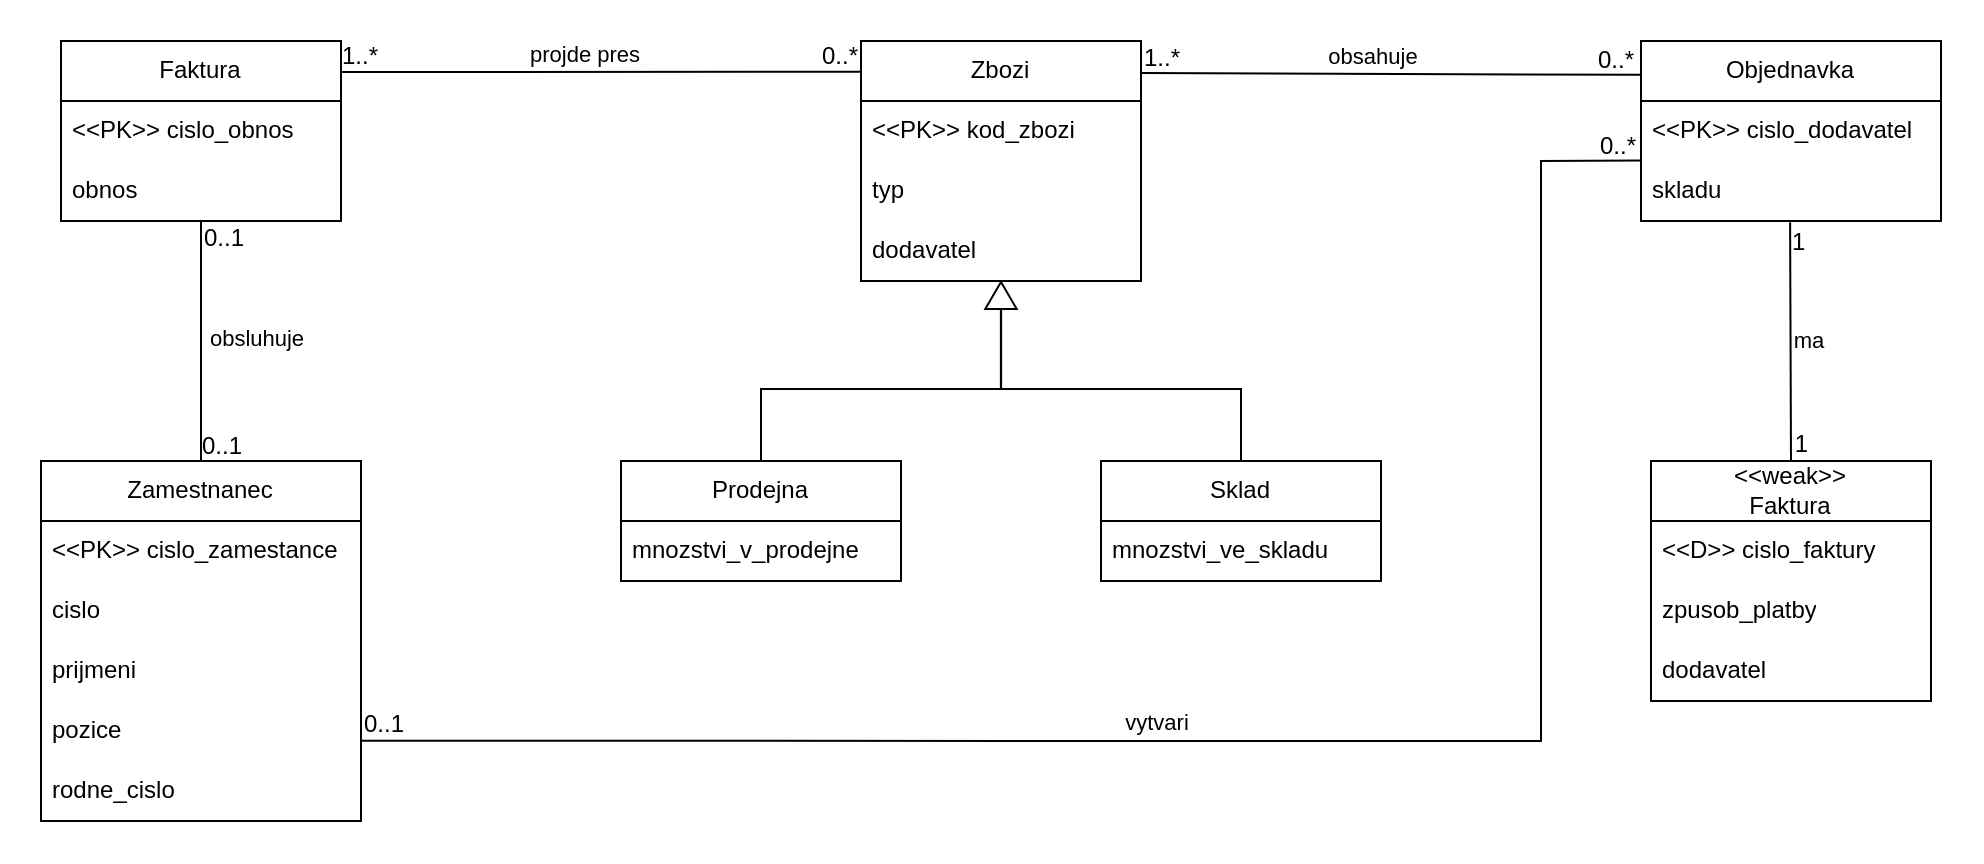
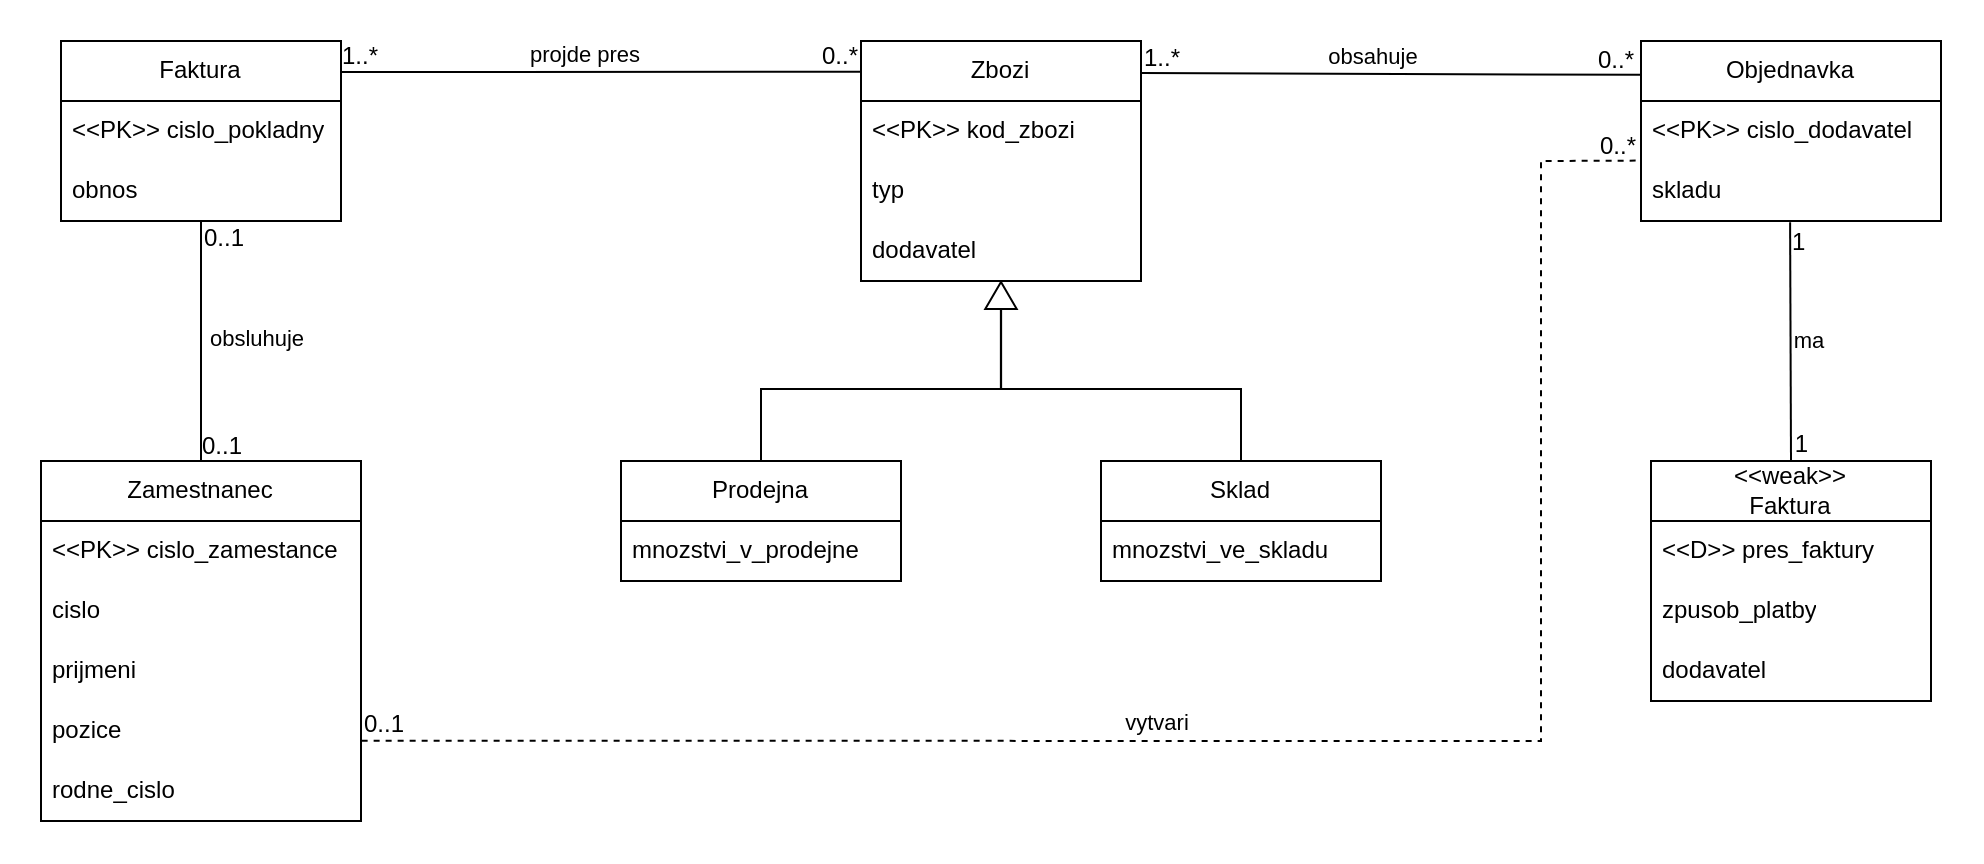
- <mxCell id="14" value="&amp;lt;&amp;lt;PK&amp;gt;&amp;gt; cislo_obnos" style="text;strokeColor=none;fillColor=none;align=left;verticalAlign=middle;spacingLeft=4;spacingRight=4;overflow=hidden;points=[[0,0.5],[1,0.5]];portConstraint=eastwest;rotatable=0;whiteSpace=wrap;html=1;" vertex="1" parent="13"><mxGeometry y="30" width="140" height="30" as="geometry" /></mxCell>
+ <mxCell id="14" value="&amp;lt;&amp;lt;PK&amp;gt;&amp;gt; cislo_pokladny" style="text;strokeColor=none;fillColor=none;align=left;verticalAlign=middle;spacingLeft=4;spacingRight=4;overflow=hidden;points=[[0,0.5],[1,0.5]];portConstraint=eastwest;rotatable=0;whiteSpace=wrap;html=1;" vertex="1" parent="13"><mxGeometry y="30" width="140" height="30" as="geometry" /></mxCell>
- <mxCell id="26" value="&amp;lt;&amp;lt;D&amp;gt;&amp;gt; cislo_faktury" style="text;strokeColor=none;fillColor=none;align=left;verticalAlign=middle;spacingLeft=4;spacingRight=4;overflow=hidden;points=[[0,0.5],[1,0.5]];portConstraint=eastwest;rotatable=0;whiteSpace=wrap;html=1;" vertex="1" parent="25"><mxGeometry y="30" width="140" height="30" as="geometry" /></mxCell>
+ <mxCell id="26" value="&amp;lt;&amp;lt;D&amp;gt;&amp;gt; pres_faktury" style="text;strokeColor=none;fillColor=none;align=left;verticalAlign=middle;spacingLeft=4;spacingRight=4;overflow=hidden;points=[[0,0.5],[1,0.5]];portConstraint=eastwest;rotatable=0;whiteSpace=wrap;html=1;" vertex="1" parent="25"><mxGeometry y="30" width="140" height="30" as="geometry" /></mxCell>
- <mxCell id="45" value="" style="endArrow=none;html=1;rounded=0;exitX=1.002;exitY=0.662;exitDx=0;exitDy=0;exitPerimeter=0;entryX=0;entryY=-0.007;entryDx=0;entryDy=0;entryPerimeter=0;" edge="1" parent="1" source="20" target="24"><mxGeometry relative="1" as="geometry"><mxPoint x="420" y="370" as="sourcePoint" /><mxPoint x="800" y="90" as="targetPoint" /><Array as="points"><mxPoint x="770" y="370" /><mxPoint x="770" y="80" /></Array></mxGeometry></mxCell>
+ <mxCell id="45" value="" style="endArrow=none;html=1;rounded=0;exitX=1.002;exitY=0.662;exitDx=0;exitDy=0;exitPerimeter=0;entryX=0;entryY=-0.007;entryDx=0;entryDy=0;entryPerimeter=0;dashed=1;" edge="1" parent="1" source="20" target="24"><mxGeometry relative="1" as="geometry"><mxPoint x="420" y="370" as="sourcePoint" /><mxPoint x="800" y="90" as="targetPoint" /><Array as="points"><mxPoint x="770" y="370" /><mxPoint x="770" y="80" /></Array></mxGeometry></mxCell>
